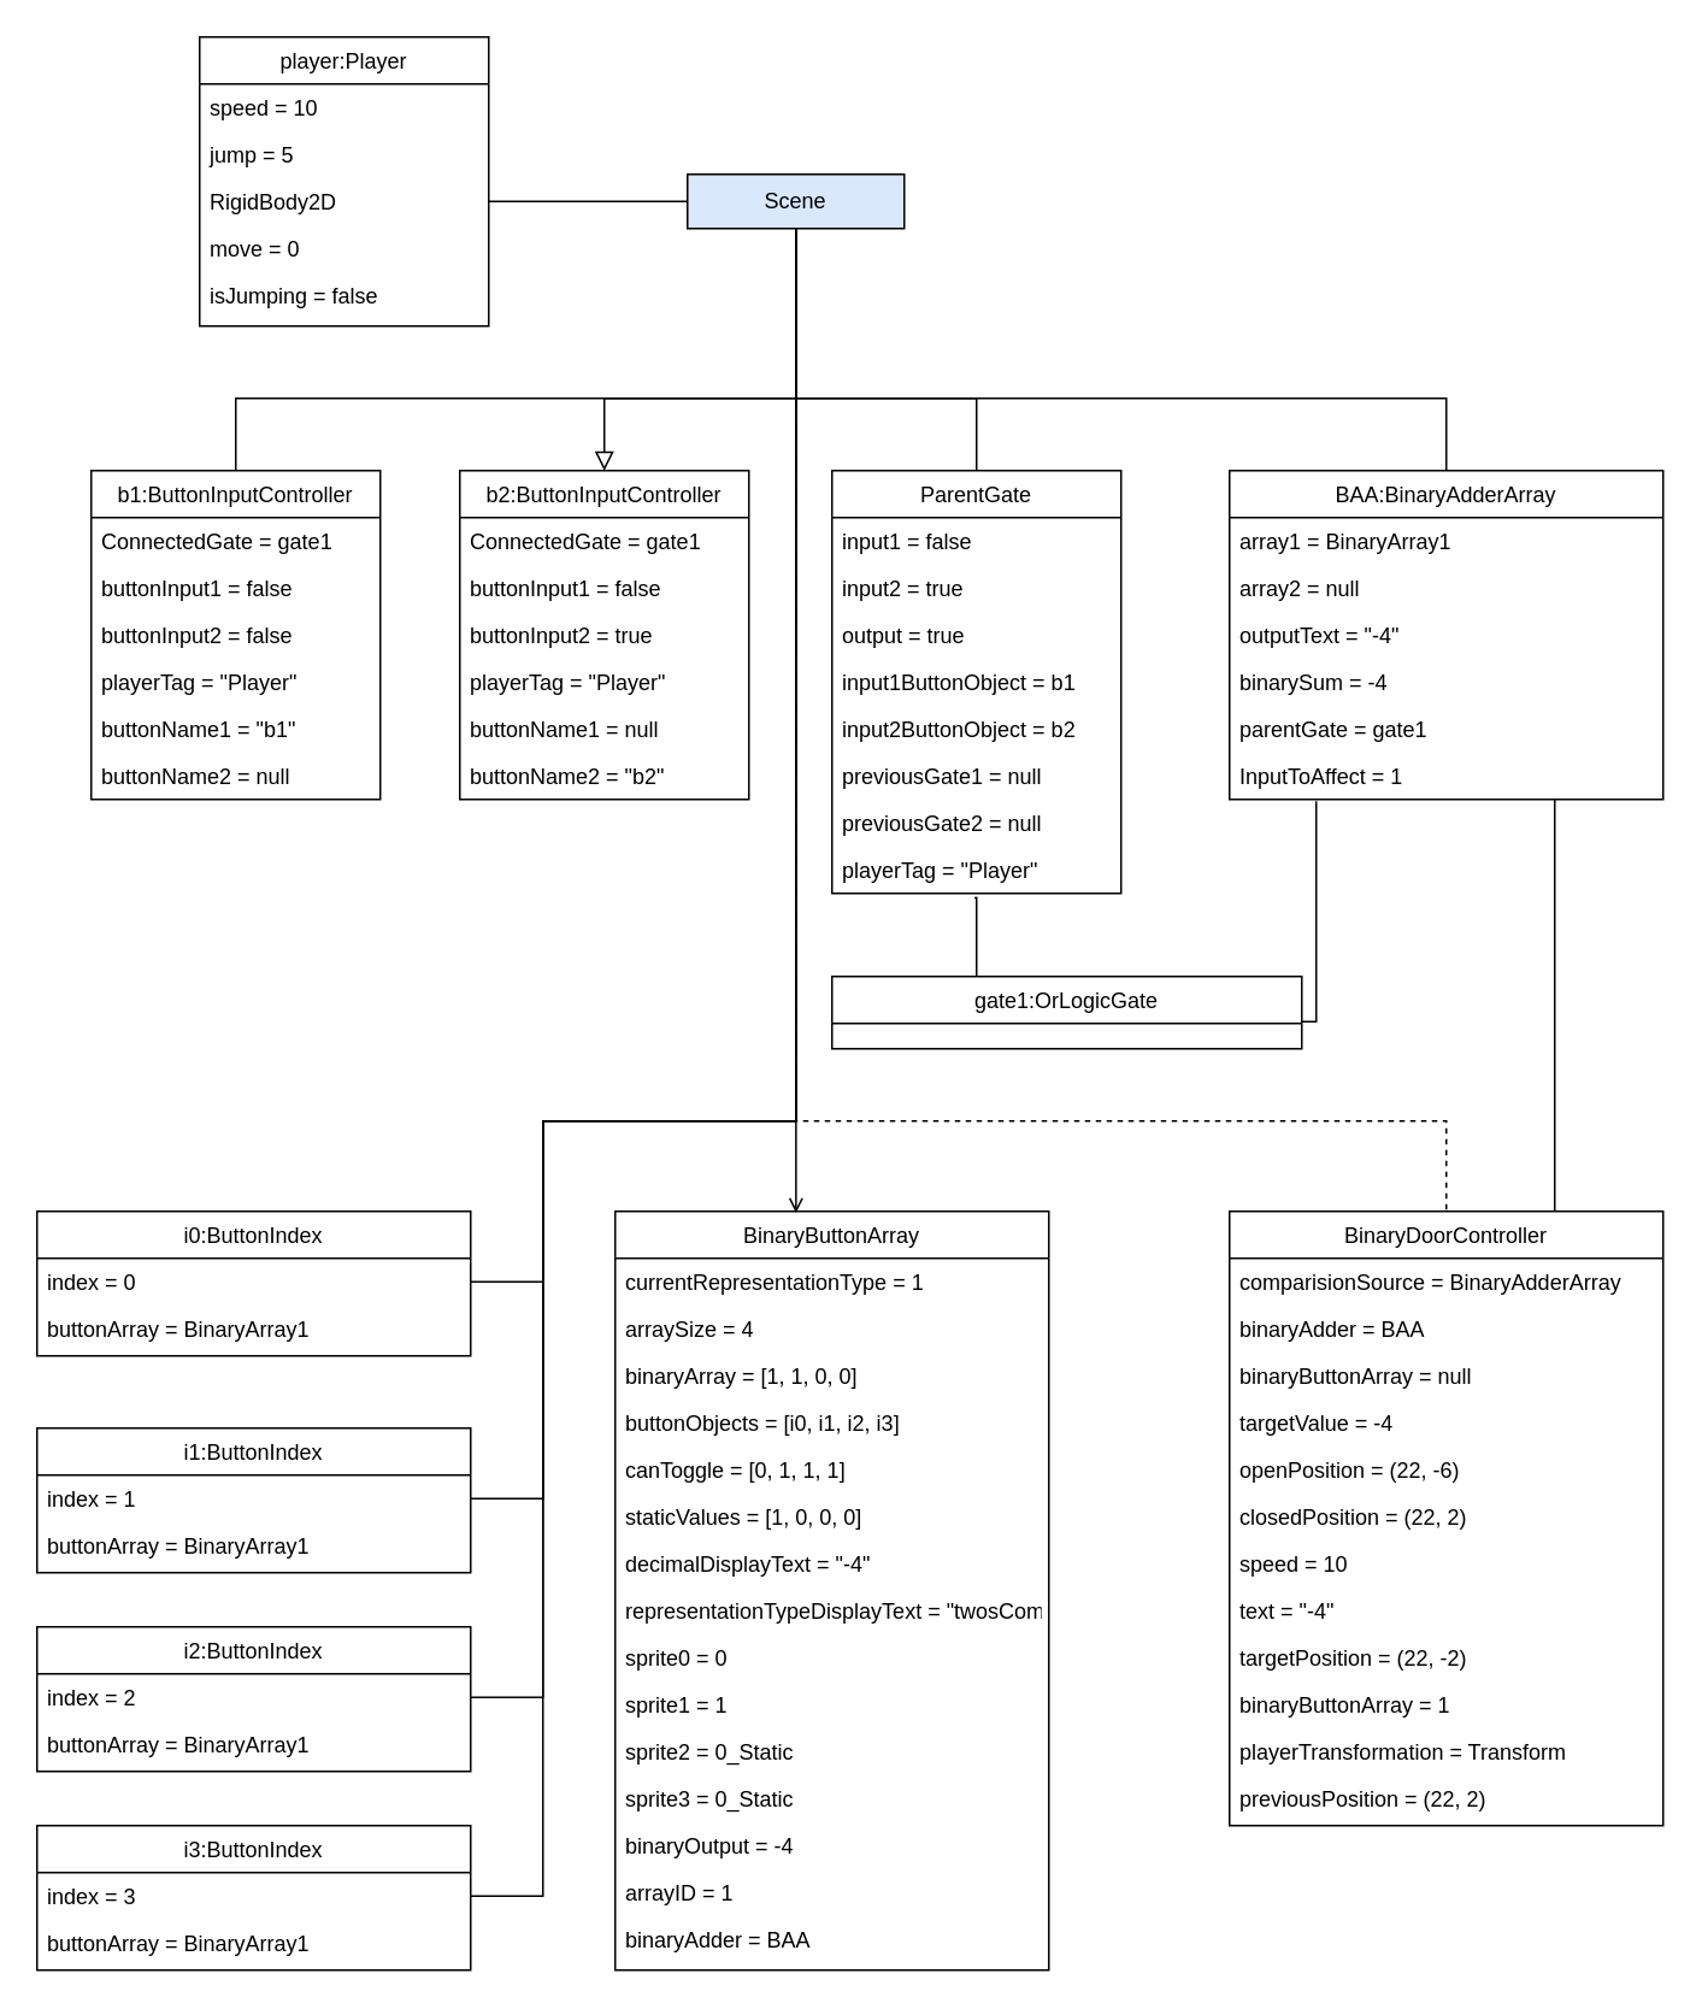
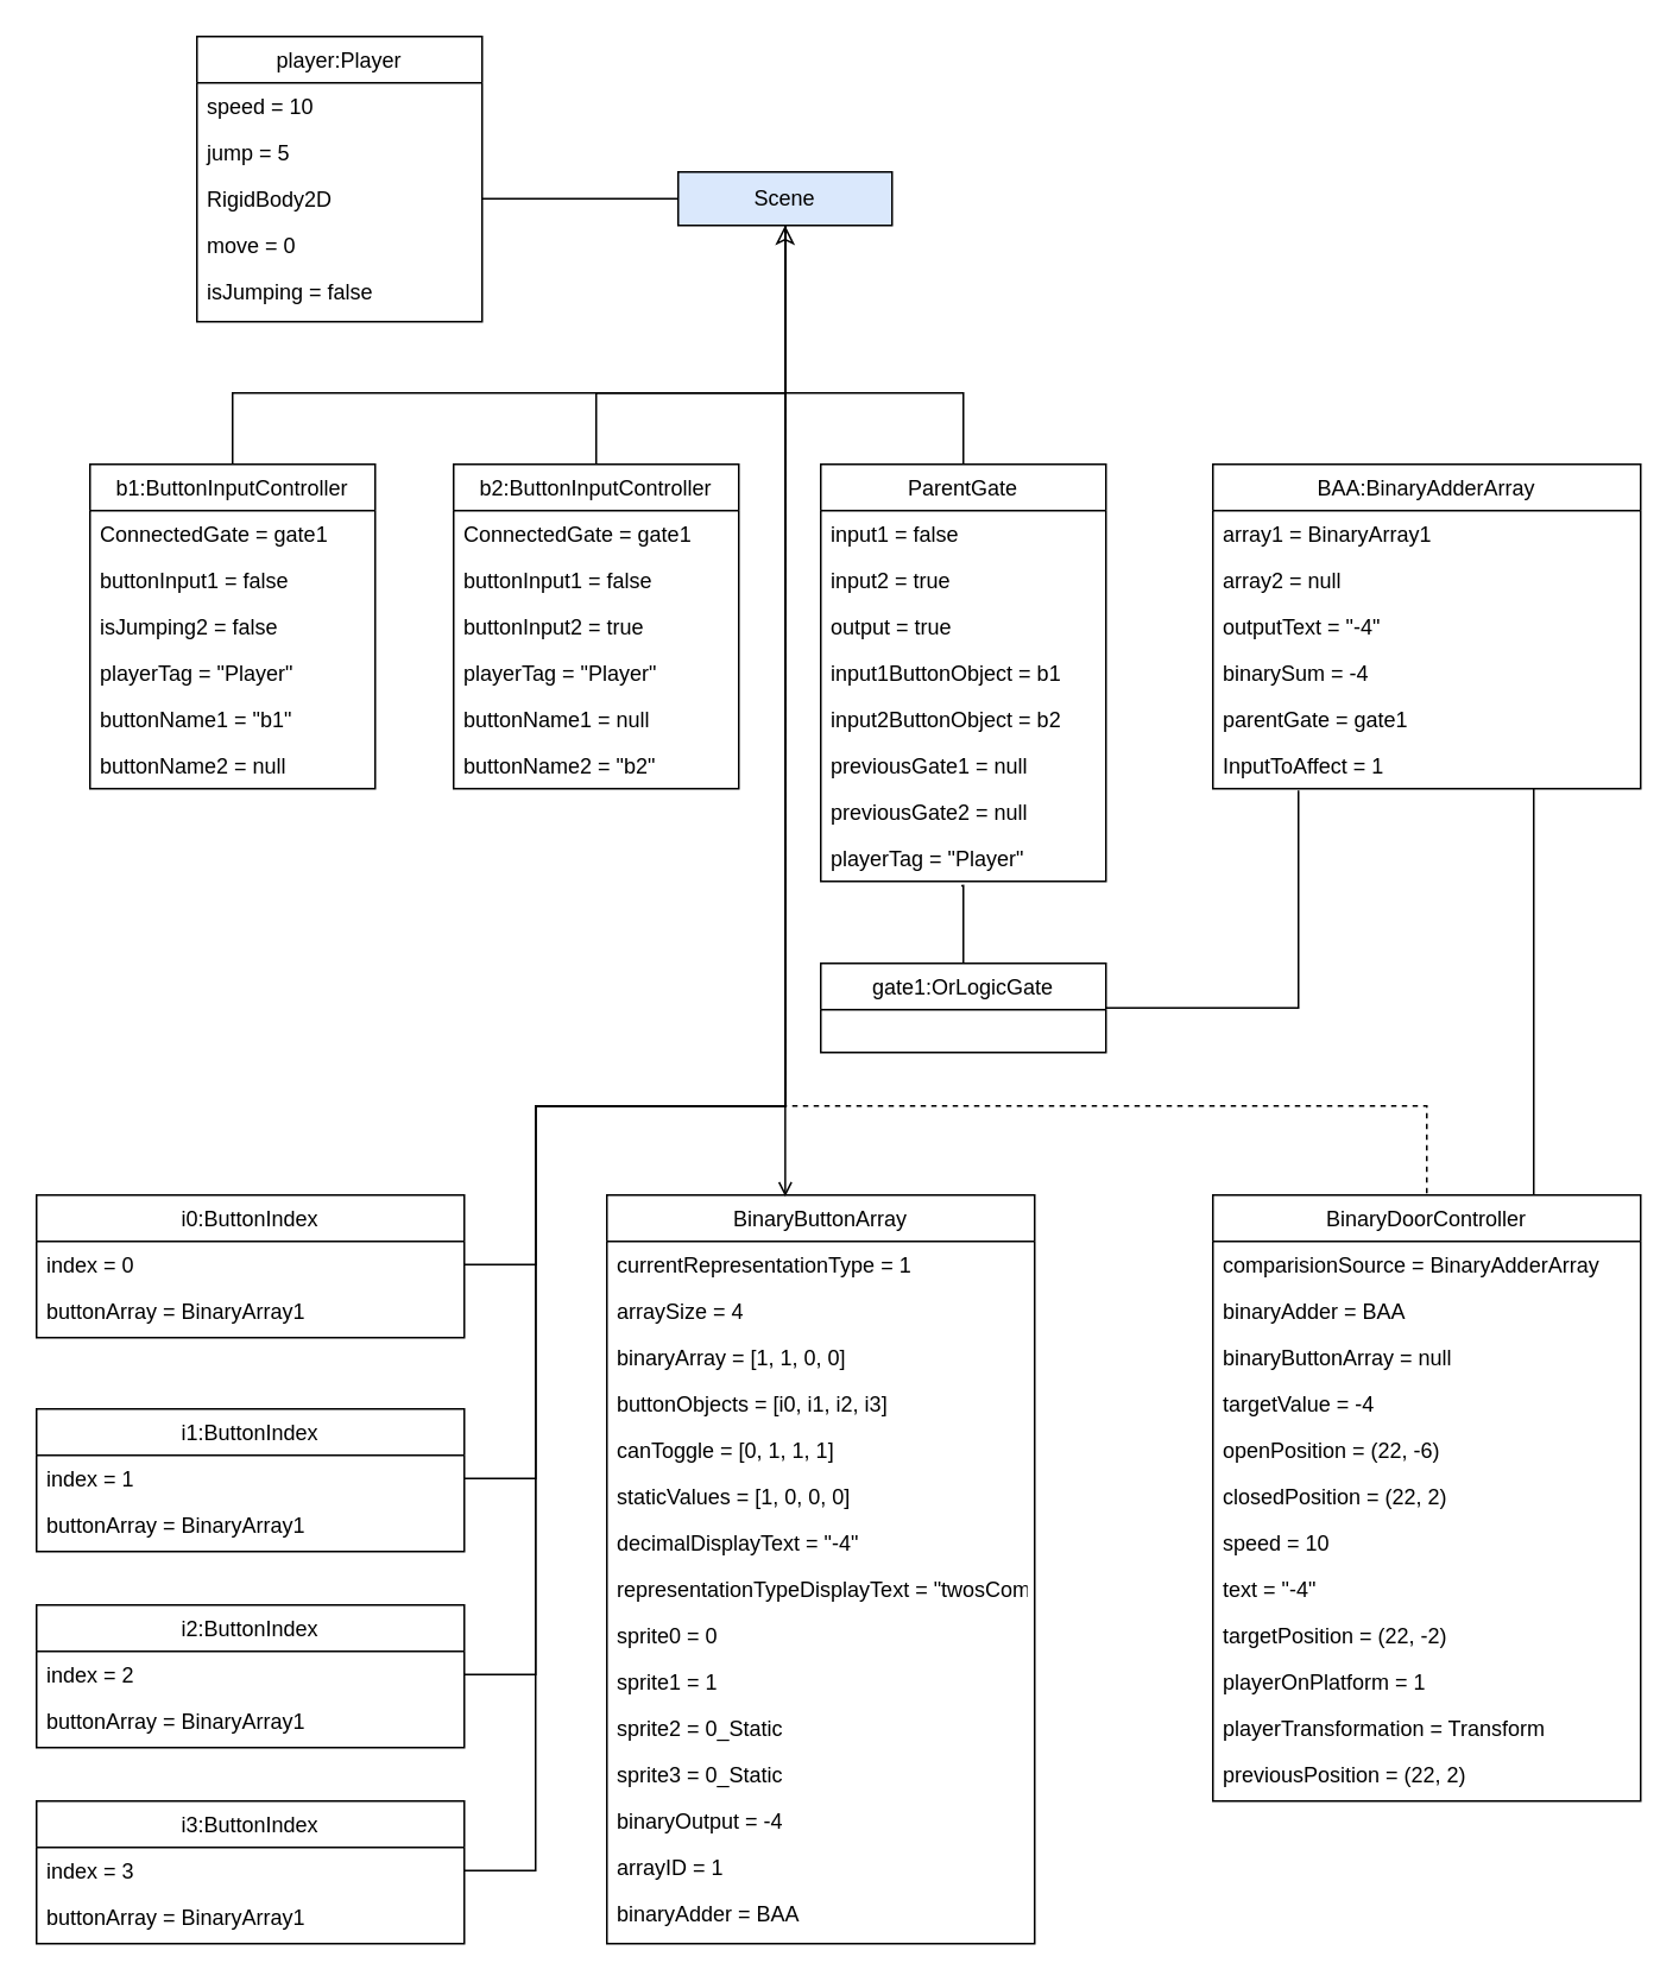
- <mxCell id="22" style="edgeStyle=orthogonalEdgeStyle;rounded=0;orthogonalLoop=1;jettySize=auto;html=1;entryX=0.5;entryY=0;entryDx=0;entryDy=0;endArrow=none;endFill=0;" edge="1" parent="1" source="23" target="44"><mxGeometry relative="1" as="geometry"><Array as="points"><mxPoint x="440" y="220" /><mxPoint x="800" y="220" /></Array></mxGeometry></mxCell>
- <mxCell id="24" style="edgeStyle=orthogonalEdgeStyle;rounded=0;orthogonalLoop=1;jettySize=auto;html=1;entryX=0.5;entryY=1;entryDx=0;entryDy=0;fontSize=12;startSize=8;endSize=8;endArrow=none;endFill=0;" parent="1" source="25" target="23" edge="1"><mxGeometry relative="1" as="geometry"><Array as="points"><mxPoint x="540" y="220" /><mxPoint x="440" y="220" /></Array></mxGeometry></mxCell>
+ <mxCell id="24" style="edgeStyle=orthogonalEdgeStyle;rounded=0;orthogonalLoop=1;jettySize=auto;html=1;entryX=0.5;entryY=1;entryDx=0;entryDy=0;fontSize=12;startSize=8;endSize=8;endArrow=classic;endFill=0;" parent="1" source="25" target="23" edge="1"><mxGeometry relative="1" as="geometry"><Array as="points"><mxPoint x="540" y="220" /><mxPoint x="440" y="220" /></Array></mxGeometry></mxCell>
- <mxCell id="8" style="edgeStyle=orthogonalEdgeStyle;rounded=0;orthogonalLoop=1;jettySize=auto;html=1;entryX=0.5;entryY=0;entryDx=0;entryDy=0;fontSize=12;startSize=8;endSize=8;exitX=0.5;exitY=1;exitDx=0;exitDy=0;endArrow=block;endFill=0;" parent="1" source="23" target="9" edge="1"><mxGeometry relative="1" as="geometry"><mxPoint x="440" y="140" as="sourcePoint" /><Array as="points"><mxPoint x="440" y="220" /><mxPoint x="334" y="220" /></Array></mxGeometry></mxCell>
+ <mxCell id="8" style="edgeStyle=orthogonalEdgeStyle;rounded=0;orthogonalLoop=1;jettySize=auto;html=1;entryX=0.5;entryY=0;entryDx=0;entryDy=0;fontSize=12;startSize=8;endSize=8;exitX=0.5;exitY=1;exitDx=0;exitDy=0;endArrow=none;endFill=0;" parent="1" source="23" target="9" edge="1"><mxGeometry relative="1" as="geometry"><mxPoint x="440" y="140" as="sourcePoint" /><Array as="points"><mxPoint x="440" y="220" /><mxPoint x="334" y="220" /></Array></mxGeometry></mxCell>
- <mxCell id="39" value="buttonInput2 = false" style="text;align=left;verticalAlign=top;spacingLeft=4;spacingRight=4;overflow=hidden;rotatable=0;points=[[0,0.5],[1,0.5]];portConstraint=eastwest;rounded=0;shadow=0;html=0;" parent="36" vertex="1"><mxGeometry y="78" width="160" height="26" as="geometry" /></mxCell>
+ <mxCell id="39" value="isJumping2 = false" style="text;align=left;verticalAlign=top;spacingLeft=4;spacingRight=4;overflow=hidden;rotatable=0;points=[[0,0.5],[1,0.5]];portConstraint=eastwest;rounded=0;shadow=0;html=0;" parent="36" vertex="1"><mxGeometry y="78" width="160" height="26" as="geometry" /></mxCell>
- <mxCell id="34" value="gate1:OrLogicGate" style="swimlane;fontStyle=0;align=center;verticalAlign=top;childLayout=stackLayout;horizontal=1;startSize=26;horizontalStack=0;resizeParent=1;resizeLast=0;collapsible=1;marginBottom=0;rounded=0;shadow=0;strokeWidth=1;" parent="1" vertex="1"><mxGeometry x="460" y="540" width="260" height="40" as="geometry"><mxRectangle x="230" y="140" width="160" height="26" as="alternateBounds" /></mxGeometry></mxCell>
+ <mxCell id="34" value="gate1:OrLogicGate" style="swimlane;fontStyle=0;align=center;verticalAlign=top;childLayout=stackLayout;horizontal=1;startSize=26;horizontalStack=0;resizeParent=1;resizeLast=0;collapsible=1;marginBottom=0;rounded=0;shadow=0;strokeWidth=1;" parent="1" vertex="1"><mxGeometry x="460" y="540" width="160" height="50" as="geometry"><mxRectangle x="230" y="140" width="160" height="26" as="alternateBounds" /></mxGeometry></mxCell>
- <mxCell id="80" value="binaryButtonArray = 1" style="text;align=left;verticalAlign=top;spacingLeft=4;spacingRight=4;overflow=hidden;rotatable=0;points=[[0,0.5],[1,0.5]];portConstraint=eastwest;rounded=0;shadow=0;html=0;" vertex="1" parent="70"><mxGeometry y="260" width="240" height="26" as="geometry" /></mxCell>
+ <mxCell id="80" value="playerOnPlatform = 1" style="text;align=left;verticalAlign=top;spacingLeft=4;spacingRight=4;overflow=hidden;rotatable=0;points=[[0,0.5],[1,0.5]];portConstraint=eastwest;rounded=0;shadow=0;html=0;" vertex="1" parent="70"><mxGeometry y="260" width="240" height="26" as="geometry" /></mxCell>
